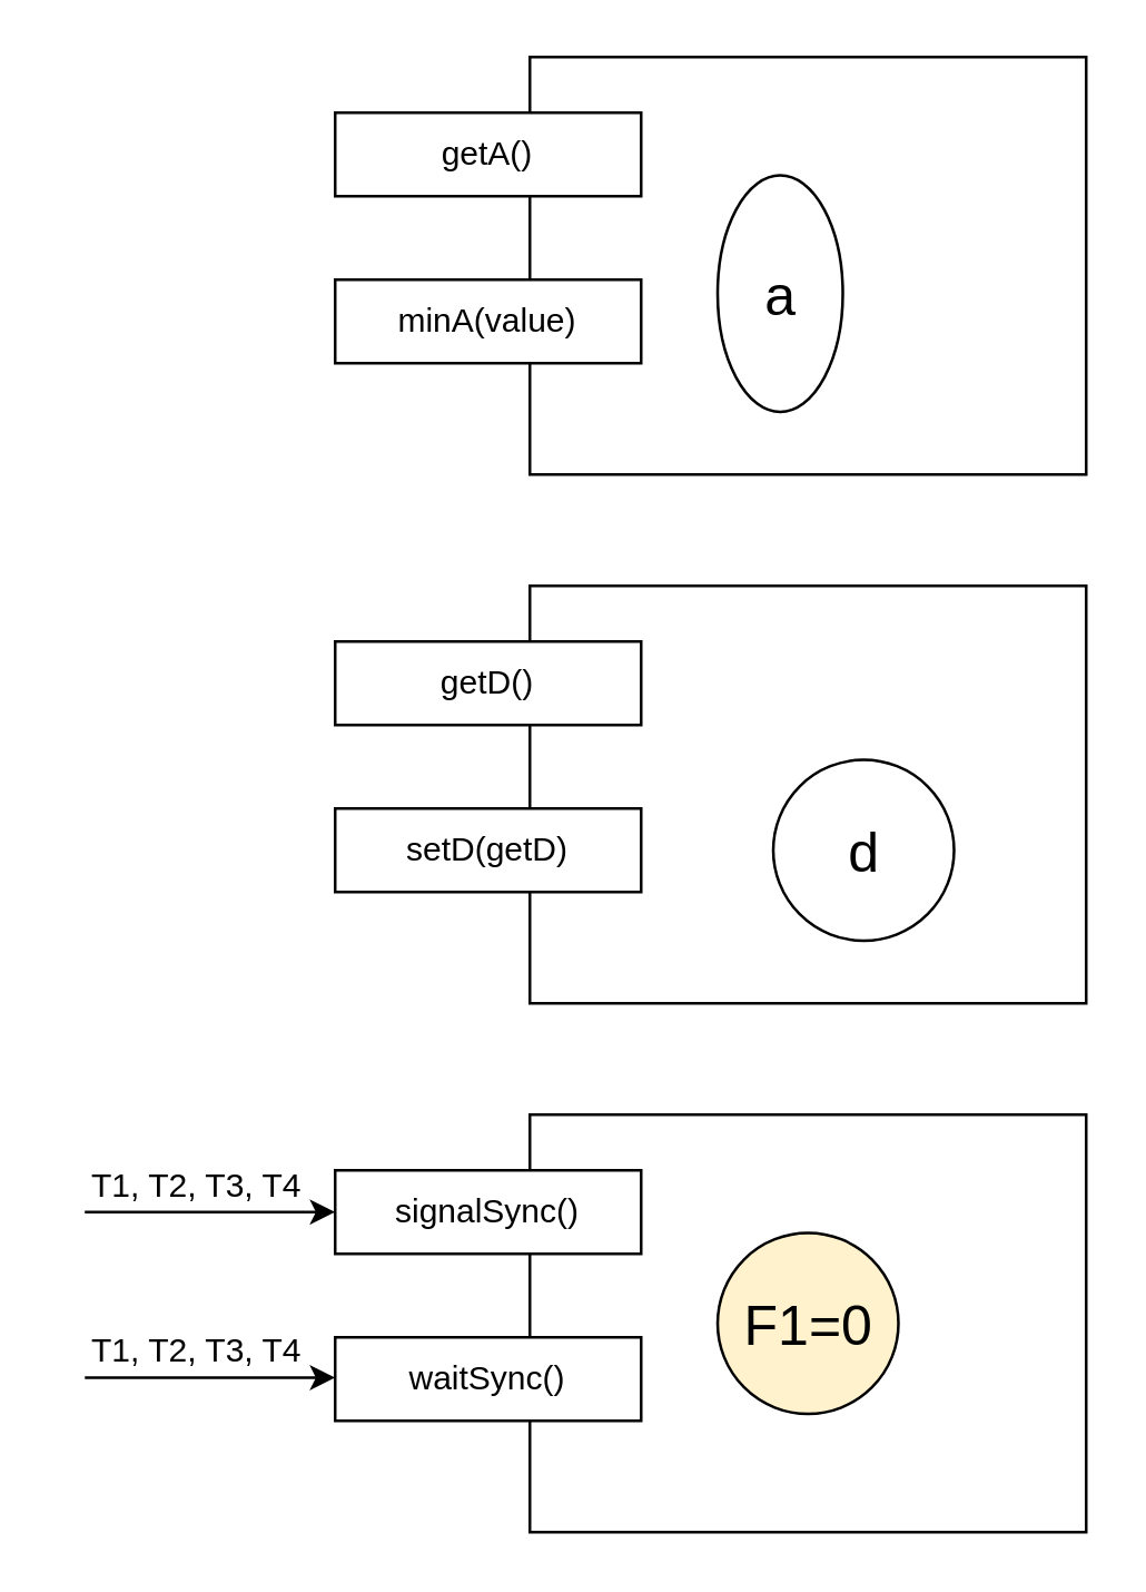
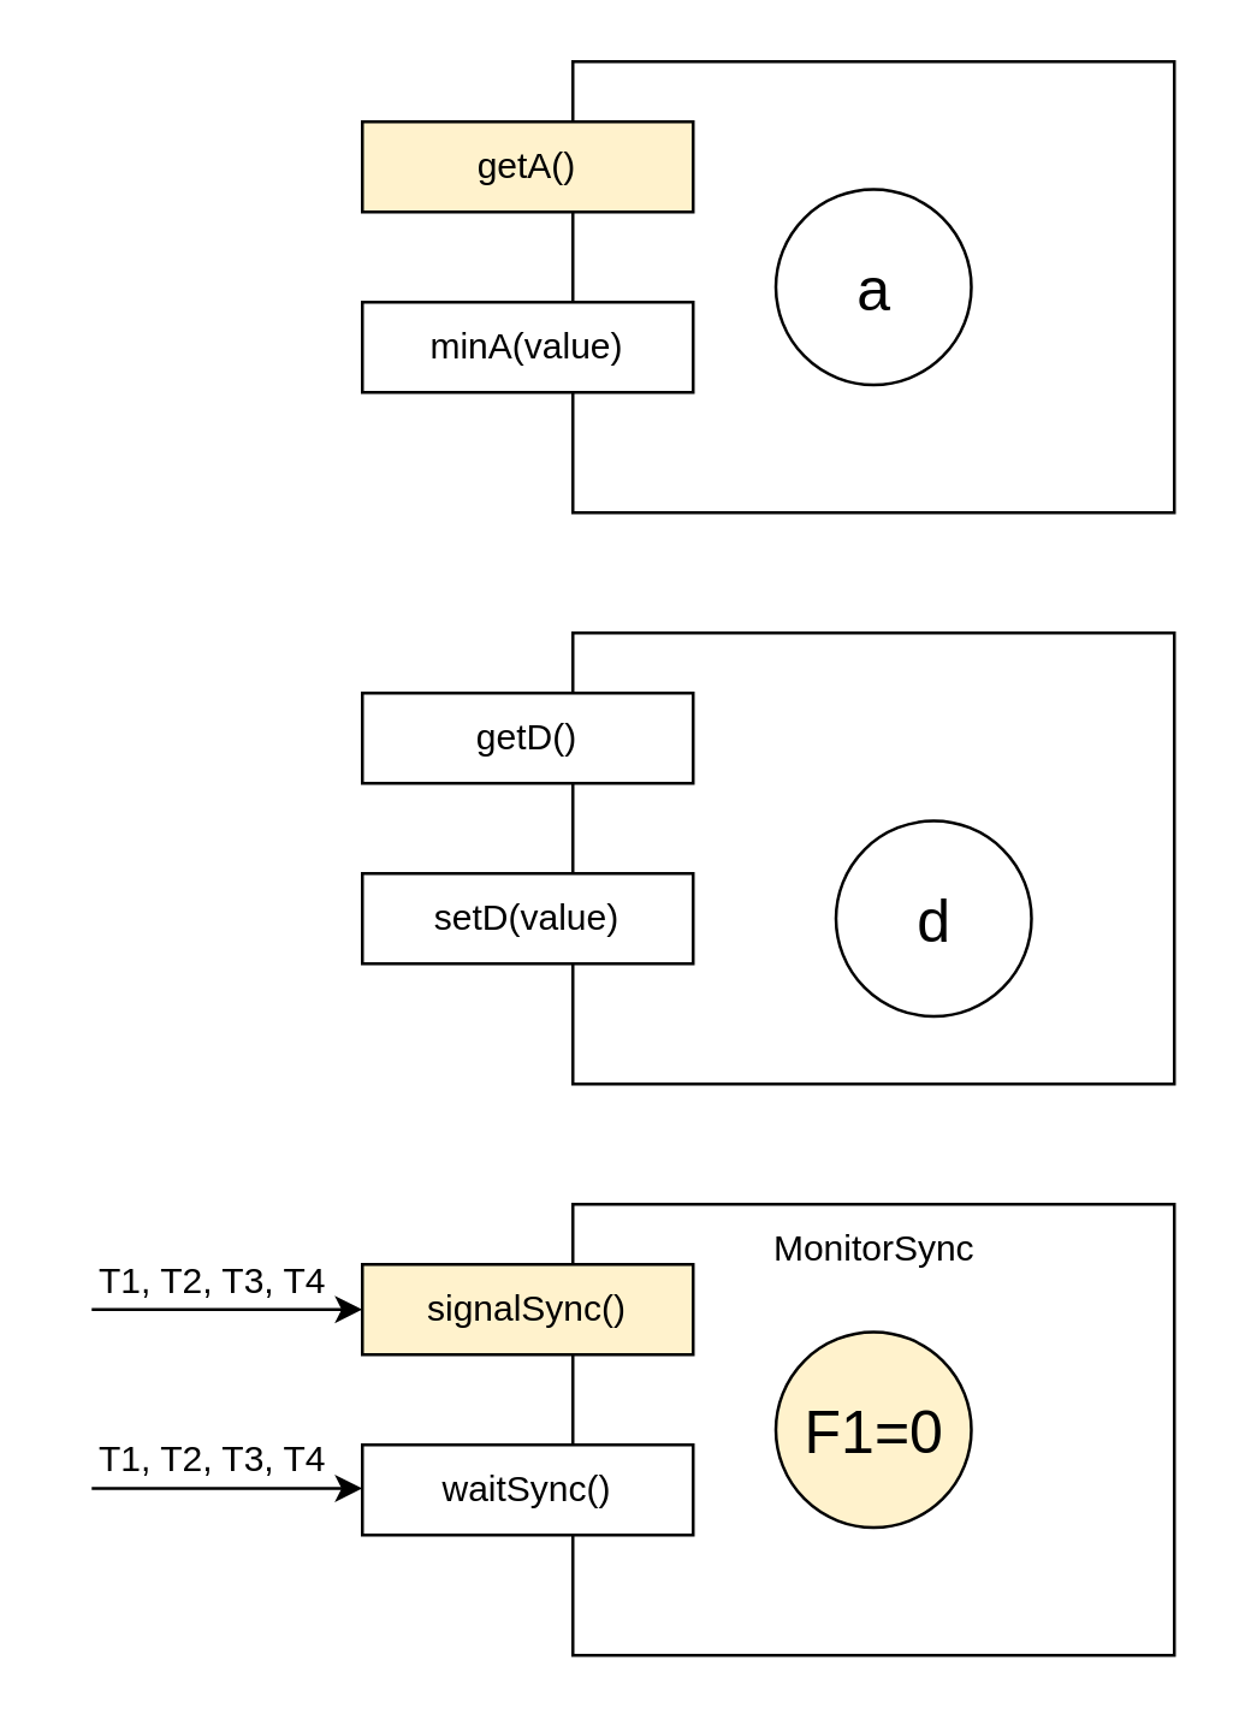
- <mxCell id="4" value="getA()" style="rounded=0;whiteSpace=wrap;html=1;" vertex="1" parent="1"><mxGeometry x="120" y="40" width="110" height="30" as="geometry" /></mxCell>
+ <mxCell id="4" value="getA()" style="rounded=0;whiteSpace=wrap;html=1;fillColor=#fff2cc;" vertex="1" parent="1"><mxGeometry x="120" y="40" width="110" height="30" as="geometry" /></mxCell>
- <mxCell id="3" value="&lt;span style=&quot;font-size: 20px;&quot;&gt;&lt;font style=&quot;font-size: 20px;&quot;&gt;a&lt;/font&gt;&lt;/span&gt;" style="ellipse;whiteSpace=wrap;html=1;aspect=fixed;" vertex="1" parent="1"><mxGeometry x="257.5" y="62.5" width="45" height="85" as="geometry" /></mxCell>
+ <mxCell id="3" value="&lt;span style=&quot;font-size: 20px;&quot;&gt;&lt;font style=&quot;font-size: 20px;&quot;&gt;a&lt;/font&gt;&lt;/span&gt;" style="ellipse;whiteSpace=wrap;html=1;aspect=fixed;" vertex="1" parent="1"><mxGeometry x="257.5" y="62.5" width="65" height="65" as="geometry" /></mxCell>
- <mxCell id="9" value="setD(getD)" style="rounded=0;whiteSpace=wrap;html=1;" vertex="1" parent="1"><mxGeometry x="120" y="290" width="110" height="30" as="geometry" /></mxCell>
+ <mxCell id="9" value="setD(value)" style="rounded=0;whiteSpace=wrap;html=1;" vertex="1" parent="1"><mxGeometry x="120" y="290" width="110" height="30" as="geometry" /></mxCell>
+ <mxCell id="12" value="MonitorSync" style="text;html=1;align=center;verticalAlign=middle;resizable=0;points=[];autosize=1;strokeColor=none;fillColor=none;" vertex="1" parent="1"><mxGeometry x="245" y="400" width="90" height="30" as="geometry" /></mxCell>
- <mxCell id="13" value="signalSync()" style="rounded=0;whiteSpace=wrap;html=1;" vertex="1" parent="1"><mxGeometry x="120" y="420" width="110" height="30" as="geometry" /></mxCell>
+ <mxCell id="13" value="signalSync()" style="rounded=0;whiteSpace=wrap;html=1;fillColor=#fff2cc;" vertex="1" parent="1"><mxGeometry x="120" y="420" width="110" height="30" as="geometry" /></mxCell>
